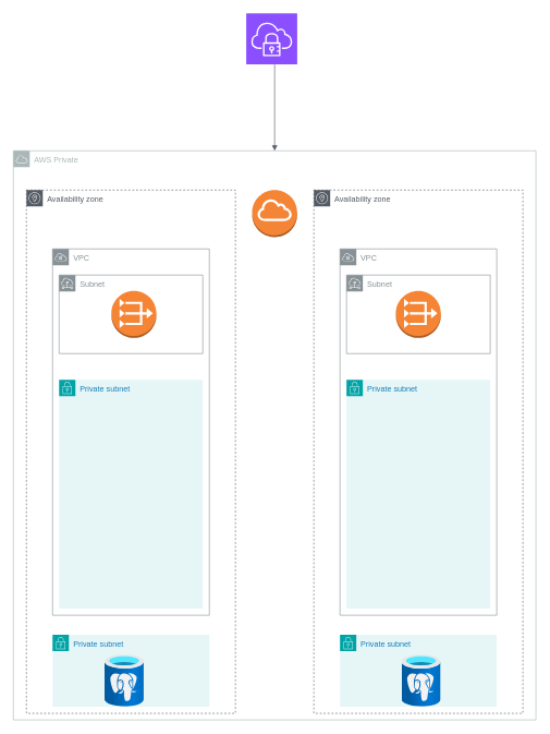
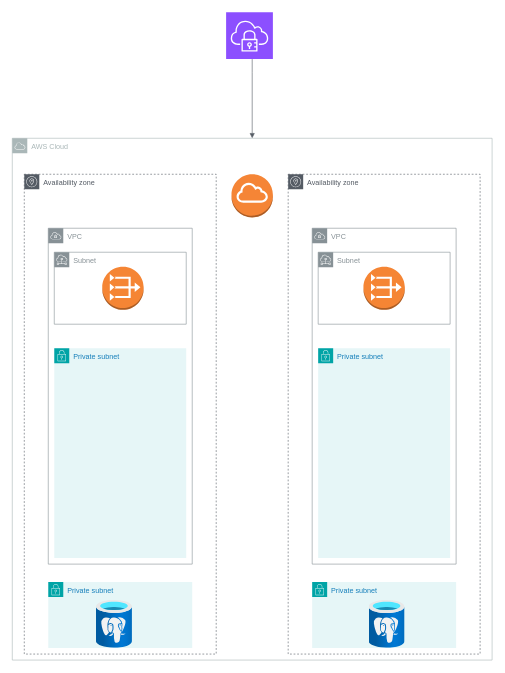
- <mxCell id="3" value="AWS Private" style="sketch=0;outlineConnect=0;gradientColor=none;html=1;whiteSpace=wrap;fontSize=12;fontStyle=0;shape=mxgraph.aws4.group;grIcon=mxgraph.aws4.group_aws_cloud;strokeColor=#AAB7B8;fillColor=none;verticalAlign=top;align=left;spacingLeft=30;fontColor=#AAB7B8;dashed=0;" vertex="1" parent="1"><mxGeometry x="20" y="230" width="800" height="870" as="geometry" /></mxCell>
+ <mxCell id="3" value="AWS Cloud" style="sketch=0;outlineConnect=0;gradientColor=none;html=1;whiteSpace=wrap;fontSize=12;fontStyle=0;shape=mxgraph.aws4.group;grIcon=mxgraph.aws4.group_aws_cloud;strokeColor=#AAB7B8;fillColor=none;verticalAlign=top;align=left;spacingLeft=30;fontColor=#AAB7B8;dashed=0;" vertex="1" parent="1"><mxGeometry x="20" y="230" width="800" height="870" as="geometry" /></mxCell>
